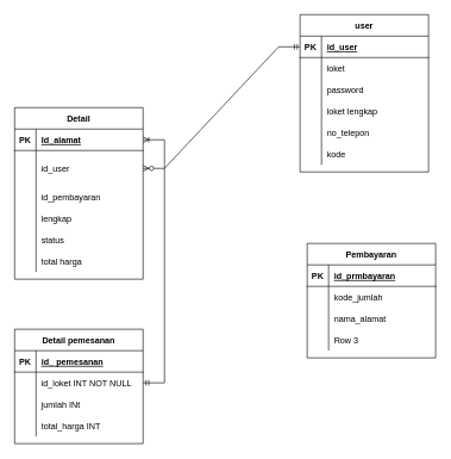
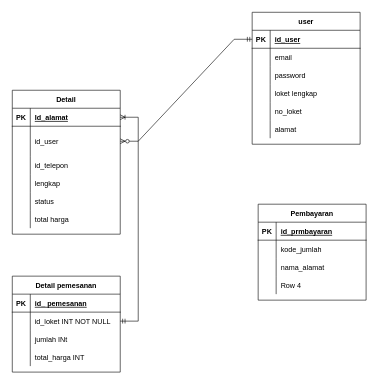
- <mxCell id="40" value="loket" style="shape=partialRectangle;connectable=0;fillColor=none;top=0;left=0;bottom=0;right=0;align=left;spacingLeft=6;overflow=hidden;" vertex="1" parent="38"><mxGeometry x="30" width="150" height="30" as="geometry"><mxRectangle width="150" height="30" as="alternateBounds" /></mxGeometry></mxCell>
+ <mxCell id="40" value="email" style="shape=partialRectangle;connectable=0;fillColor=none;top=0;left=0;bottom=0;right=0;align=left;spacingLeft=6;overflow=hidden;" vertex="1" parent="38"><mxGeometry x="30" width="150" height="30" as="geometry"><mxRectangle width="150" height="30" as="alternateBounds" /></mxGeometry></mxCell>
- <mxCell id="49" value="no_telepon" style="shape=partialRectangle;connectable=0;fillColor=none;top=0;left=0;bottom=0;right=0;align=left;spacingLeft=6;overflow=hidden;" vertex="1" parent="47"><mxGeometry x="30" width="150" height="30" as="geometry"><mxRectangle width="150" height="30" as="alternateBounds" /></mxGeometry></mxCell>
+ <mxCell id="49" value="no_loket" style="shape=partialRectangle;connectable=0;fillColor=none;top=0;left=0;bottom=0;right=0;align=left;spacingLeft=6;overflow=hidden;" vertex="1" parent="47"><mxGeometry x="30" width="150" height="30" as="geometry"><mxRectangle width="150" height="30" as="alternateBounds" /></mxGeometry></mxCell>
- <mxCell id="52" value="kode" style="shape=partialRectangle;connectable=0;fillColor=none;top=0;left=0;bottom=0;right=0;align=left;spacingLeft=6;overflow=hidden;" vertex="1" parent="50"><mxGeometry x="30" width="150" height="30" as="geometry"><mxRectangle width="150" height="30" as="alternateBounds" /></mxGeometry></mxCell>
+ <mxCell id="52" value="alamat" style="shape=partialRectangle;connectable=0;fillColor=none;top=0;left=0;bottom=0;right=0;align=left;spacingLeft=6;overflow=hidden;" vertex="1" parent="50"><mxGeometry x="30" width="150" height="30" as="geometry"><mxRectangle width="150" height="30" as="alternateBounds" /></mxGeometry></mxCell>
- <mxCell id="24" value="id_pembayaran" style="shape=partialRectangle;connectable=0;fillColor=none;top=0;left=0;bottom=0;right=0;align=left;spacingLeft=6;overflow=hidden;" vertex="1" parent="22"><mxGeometry x="30" width="150" height="30" as="geometry"><mxRectangle width="150" height="30" as="alternateBounds" /></mxGeometry></mxCell>
+ <mxCell id="24" value="id_telepon" style="shape=partialRectangle;connectable=0;fillColor=none;top=0;left=0;bottom=0;right=0;align=left;spacingLeft=6;overflow=hidden;" vertex="1" parent="22"><mxGeometry x="30" width="150" height="30" as="geometry"><mxRectangle width="150" height="30" as="alternateBounds" /></mxGeometry></mxCell>
- <mxCell id="67" value="Row 3" style="shape=partialRectangle;connectable=0;fillColor=none;top=0;left=0;bottom=0;right=0;align=left;spacingLeft=6;overflow=hidden;" vertex="1" parent="65"><mxGeometry x="30" width="150" height="30" as="geometry"><mxRectangle width="150" height="30" as="alternateBounds" /></mxGeometry></mxCell>
+ <mxCell id="67" value="Row 4" style="shape=partialRectangle;connectable=0;fillColor=none;top=0;left=0;bottom=0;right=0;align=left;spacingLeft=6;overflow=hidden;" vertex="1" parent="65"><mxGeometry x="30" width="150" height="30" as="geometry"><mxRectangle width="150" height="30" as="alternateBounds" /></mxGeometry></mxCell>
